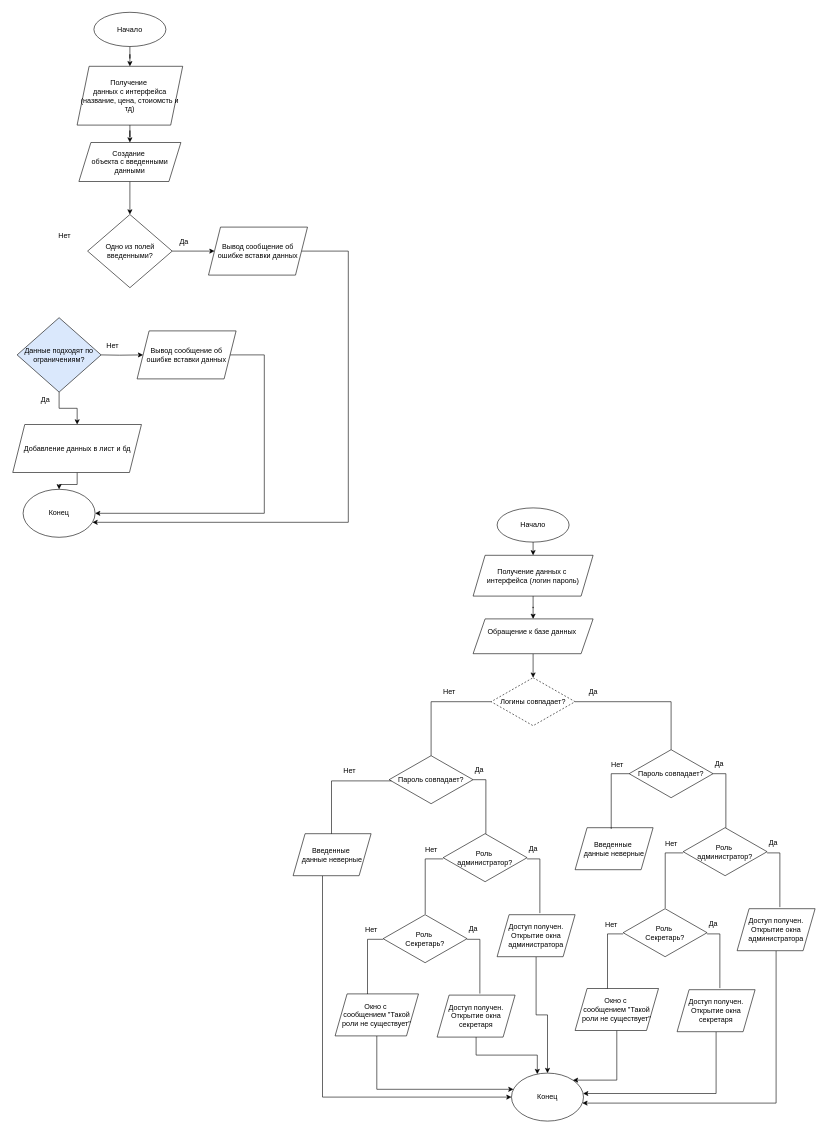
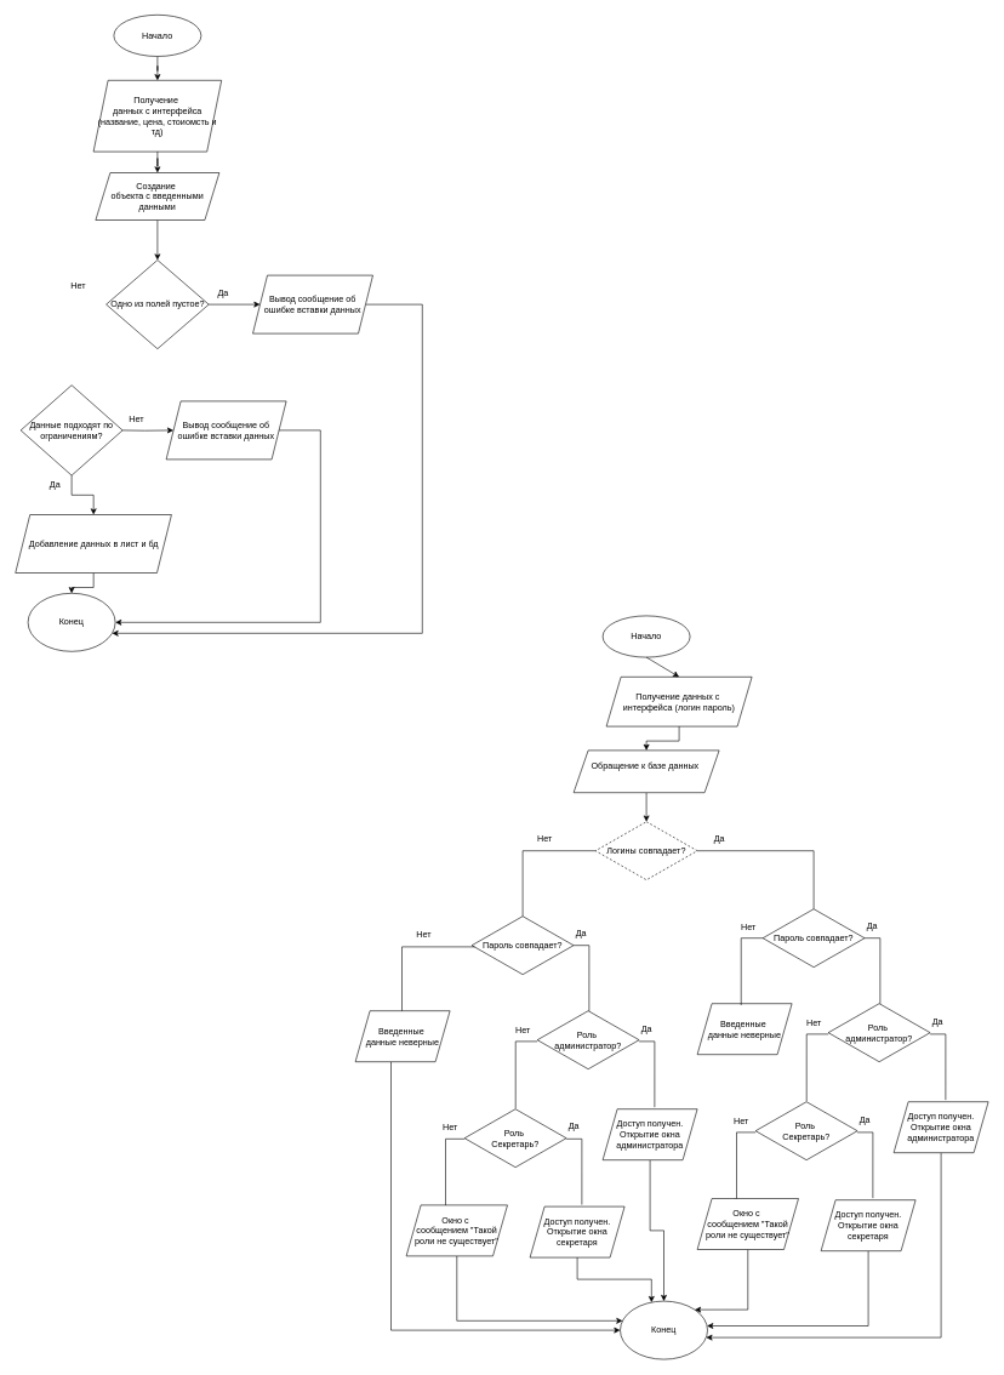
- <mxCell id="66" value="Одно из полей введенными?" style="rhombus;whiteSpace=wrap;html=1;" vertex="1" parent="1"><mxGeometry x="145.5" y="357" width="141" height="122" as="geometry" /></mxCell>
+ <mxCell id="66" value="Одно из полей пустое?" style="rhombus;whiteSpace=wrap;html=1;" vertex="1" parent="1"><mxGeometry x="145.5" y="357" width="141" height="122" as="geometry" /></mxCell>
- <mxCell id="71" value="Данные подходят по ограничениям?" style="rhombus;whiteSpace=wrap;html=1;fillColor=#dae8fc;" vertex="1" parent="1"><mxGeometry x="28" y="529" width="140" height="124" as="geometry" /></mxCell>
+ <mxCell id="71" value="Данные подходят по ограничениям?" style="rhombus;whiteSpace=wrap;html=1;" vertex="1" parent="1"><mxGeometry x="28" y="529" width="140" height="124" as="geometry" /></mxCell>
- <mxCell id="4" value="Получение данных с&amp;nbsp;&lt;div&gt;интерфейса (логин пароль)&lt;/div&gt;" style="shape=parallelogram;perimeter=parallelogramPerimeter;whiteSpace=wrap;html=1;fixedSize=1;" vertex="1" parent="1"><mxGeometry x="788" y="925" width="200" height="68" as="geometry" /></mxCell>
+ <mxCell id="4" value="Получение данных с&amp;nbsp;&lt;div&gt;интерфейса (логин пароль)&lt;/div&gt;" style="shape=parallelogram;perimeter=parallelogramPerimeter;whiteSpace=wrap;html=1;fixedSize=1;" vertex="1" parent="1"><mxGeometry x="833" y="930" width="200" height="68" as="geometry" /></mxCell>
